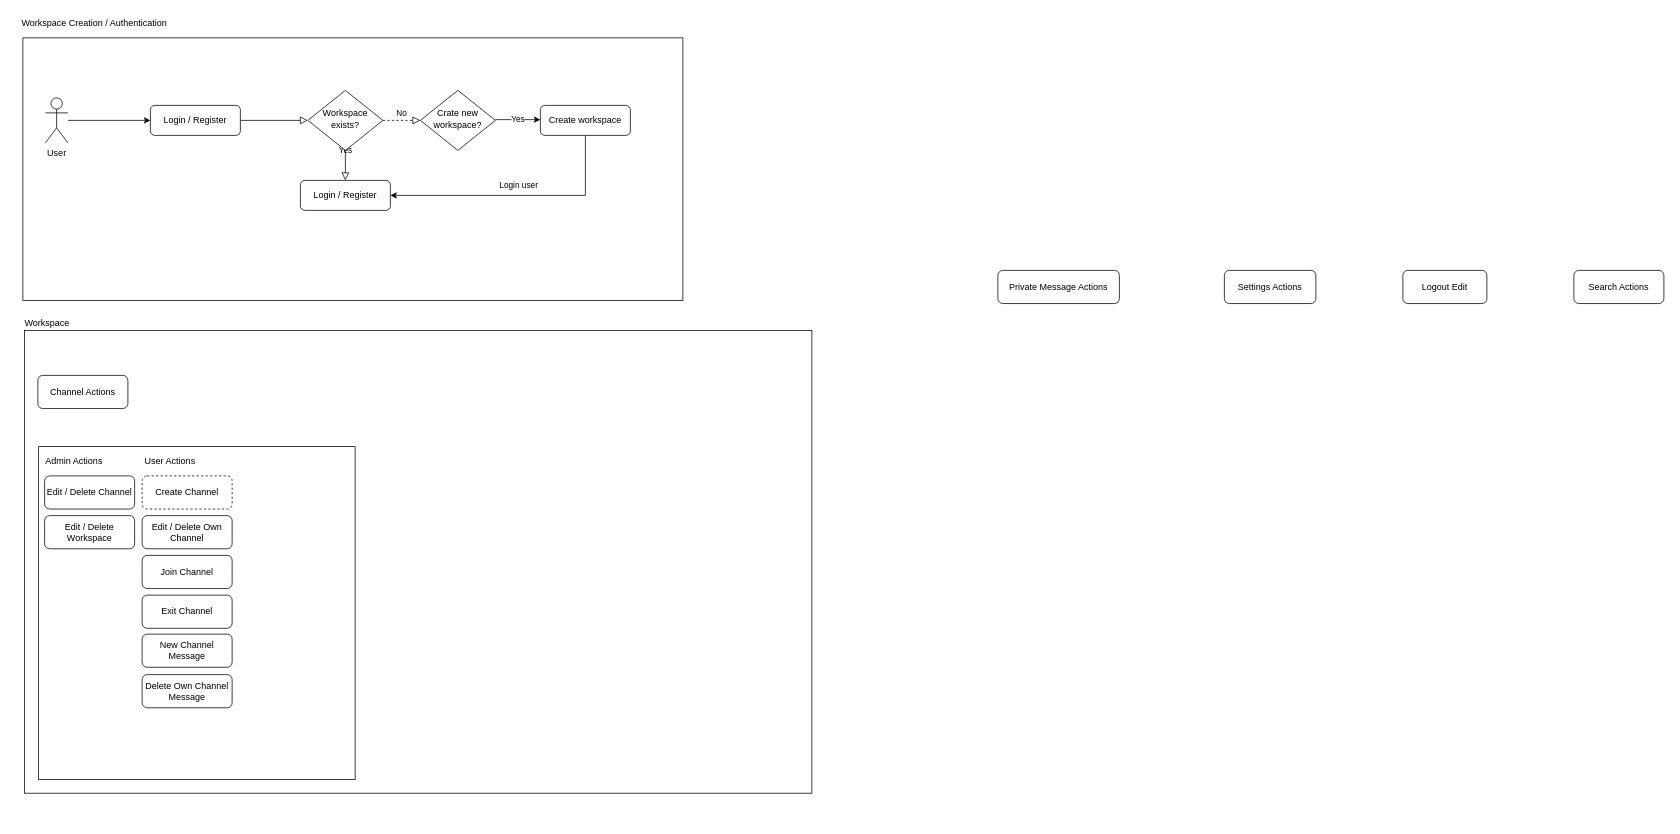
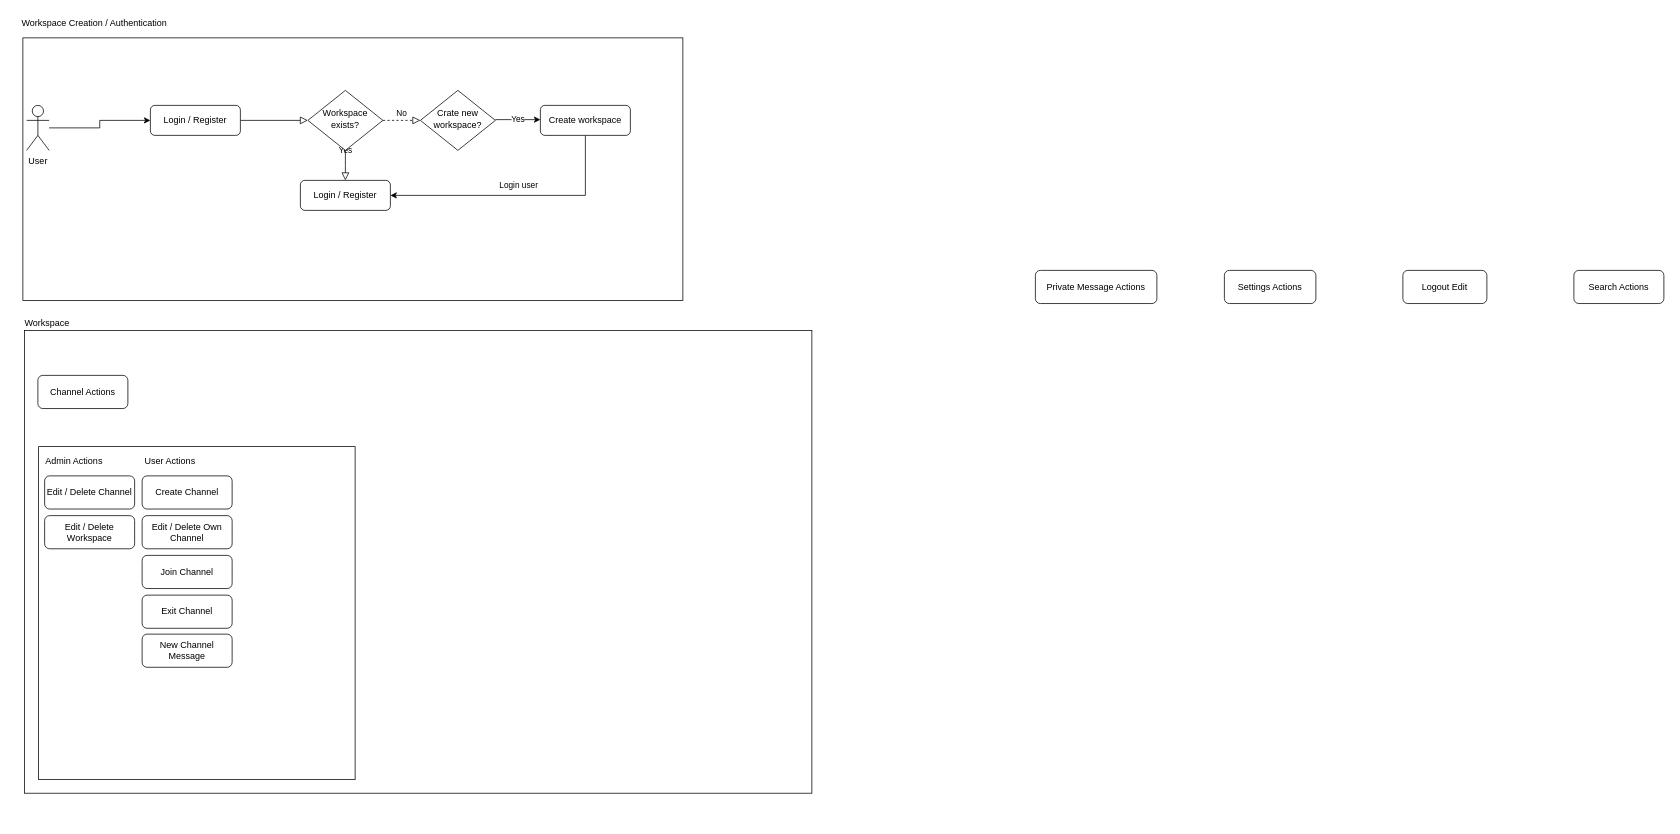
- <mxCell id="26" value="User" style="shape=umlActor;verticalLabelPosition=bottom;verticalAlign=top;html=1;outlineConnect=0;" vertex="1" parent="1"><mxGeometry x="60" y="130" width="30" height="60" as="geometry" /></mxCell>
+ <mxCell id="26" value="User" style="shape=umlActor;verticalLabelPosition=bottom;verticalAlign=top;html=1;outlineConnect=0;" vertex="1" parent="1"><mxGeometry x="35" y="140" width="30" height="60" as="geometry" /></mxCell>
- <mxCell id="33" value="Private Message Actions" style="rounded=1;whiteSpace=wrap;html=1;fontSize=12;glass=0;strokeWidth=1;shadow=0;" vertex="1" parent="1"><mxGeometry x="1330" y="360" width="162" height="44.21" as="geometry" /></mxCell>
+ <mxCell id="33" value="Private Message Actions" style="rounded=1;whiteSpace=wrap;html=1;fontSize=12;glass=0;strokeWidth=1;shadow=0;" vertex="1" parent="1"><mxGeometry x="1380" y="360" width="162" height="44.21" as="geometry" /></mxCell>
- <mxCell id="13" value="Create Channel" style="rounded=1;whiteSpace=wrap;html=1;fontSize=12;glass=0;strokeWidth=1;shadow=0;dashed=1;" vertex="1" parent="3"><mxGeometry x="167" y="214" width="120" height="44.21" as="geometry" /></mxCell>
+ <mxCell id="13" value="Create Channel" style="rounded=1;whiteSpace=wrap;html=1;fontSize=12;glass=0;strokeWidth=1;shadow=0;" vertex="1" parent="3"><mxGeometry x="167" y="214" width="120" height="44.21" as="geometry" /></mxCell>
- <mxCell id="10" value="Delete Own Channel Message" style="rounded=1;whiteSpace=wrap;html=1;fontSize=12;glass=0;strokeWidth=1;shadow=0;" vertex="1" parent="3"><mxGeometry x="167" y="479" width="120" height="44.21" as="geometry" /></mxCell>
